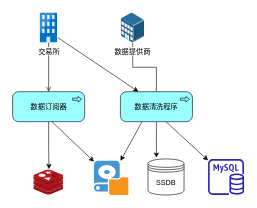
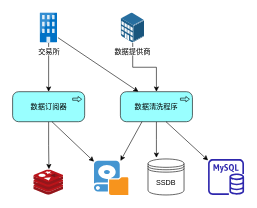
- <mxCell id="2" style="edgeStyle=orthogonalEdgeStyle;rounded=0;orthogonalLoop=1;jettySize=auto;html=1;endArrow=open;" edge="1" parent="1" source="3" target="7"><mxGeometry relative="1" as="geometry" /></mxCell>
+ <mxCell id="2" style="edgeStyle=orthogonalEdgeStyle;rounded=0;orthogonalLoop=1;jettySize=auto;html=1;" edge="1" parent="1" source="3" target="7"><mxGeometry relative="1" as="geometry" /></mxCell>
- <mxCell id="4" style="edgeStyle=orthogonalEdgeStyle;rounded=0;orthogonalLoop=1;jettySize=auto;html=1;endArrow=none;" edge="1" parent="1" source="5" target="9"><mxGeometry relative="1" as="geometry" /></mxCell>
+ <mxCell id="4" style="edgeStyle=orthogonalEdgeStyle;rounded=0;orthogonalLoop=1;jettySize=auto;html=1;" edge="1" parent="1" source="5" target="9"><mxGeometry relative="1" as="geometry" /></mxCell>
